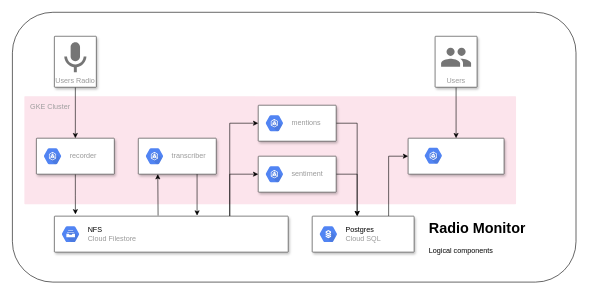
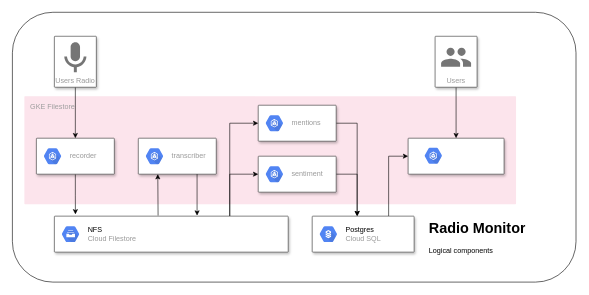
- <mxCell id="3" value="GKE Cluster" style="sketch=0;points=[[0,0,0],[0.25,0,0],[0.5,0,0],[0.75,0,0],[1,0,0],[1,0.25,0],[1,0.5,0],[1,0.75,0],[1,1,0],[0.75,1,0],[0.5,1,0],[0.25,1,0],[0,1,0],[0,0.75,0],[0,0.5,0],[0,0.25,0]];rounded=1;absoluteArcSize=1;arcSize=2;html=1;strokeColor=none;gradientColor=none;shadow=0;dashed=0;fontSize=12;fontColor=#9E9E9E;align=left;verticalAlign=top;spacing=10;spacingTop=-4;fillColor=#FCE4EC;" parent="1" vertex="1"><mxGeometry x="40" y="160" width="820" height="180" as="geometry" /></mxCell>
+ <mxCell id="3" value="GKE Filestore" style="sketch=0;points=[[0,0,0],[0.25,0,0],[0.5,0,0],[0.75,0,0],[1,0,0],[1,0.25,0],[1,0.5,0],[1,0.75,0],[1,1,0],[0.75,1,0],[0.5,1,0],[0.25,1,0],[0,1,0],[0,0.75,0],[0,0.5,0],[0,0.25,0]];rounded=1;absoluteArcSize=1;arcSize=2;html=1;strokeColor=none;gradientColor=none;shadow=0;dashed=0;fontSize=12;fontColor=#9E9E9E;align=left;verticalAlign=top;spacing=10;spacingTop=-4;fillColor=#FCE4EC;" parent="1" vertex="1"><mxGeometry x="40" y="160" width="820" height="180" as="geometry" /></mxCell>
